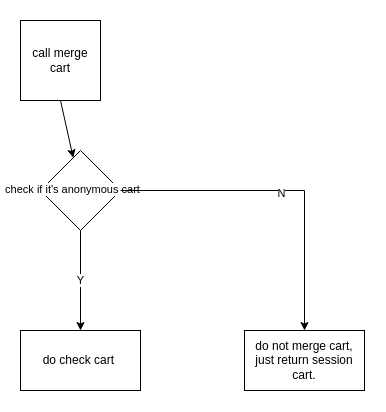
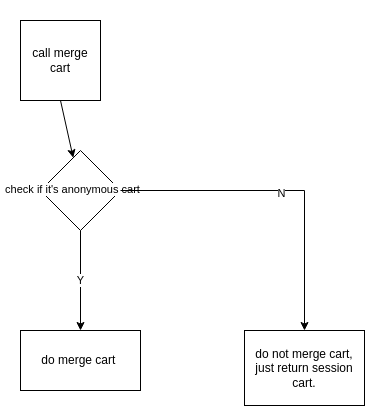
- <mxCell id="5" value="do check cart&amp;nbsp;" style="rounded=0;whiteSpace=wrap;html=1;" vertex="1" parent="1"><mxGeometry x="20" y="330" width="120" height="60" as="geometry" /></mxCell>
+ <mxCell id="5" value="do merge cart&amp;nbsp;" style="rounded=0;whiteSpace=wrap;html=1;" vertex="1" parent="1"><mxGeometry x="20" y="330" width="120" height="60" as="geometry" /></mxCell>
- <mxCell id="7" value="do not merge cart, just return session cart." style="rounded=0;whiteSpace=wrap;html=1;" vertex="1" parent="1"><mxGeometry x="244" y="330" width="120" height="60" as="geometry" /></mxCell>
+ <mxCell id="7" value="do not merge cart, just return session cart." style="rounded=0;whiteSpace=wrap;html=1;" vertex="1" parent="1"><mxGeometry x="244" y="330" width="120" height="75" as="geometry" /></mxCell>
